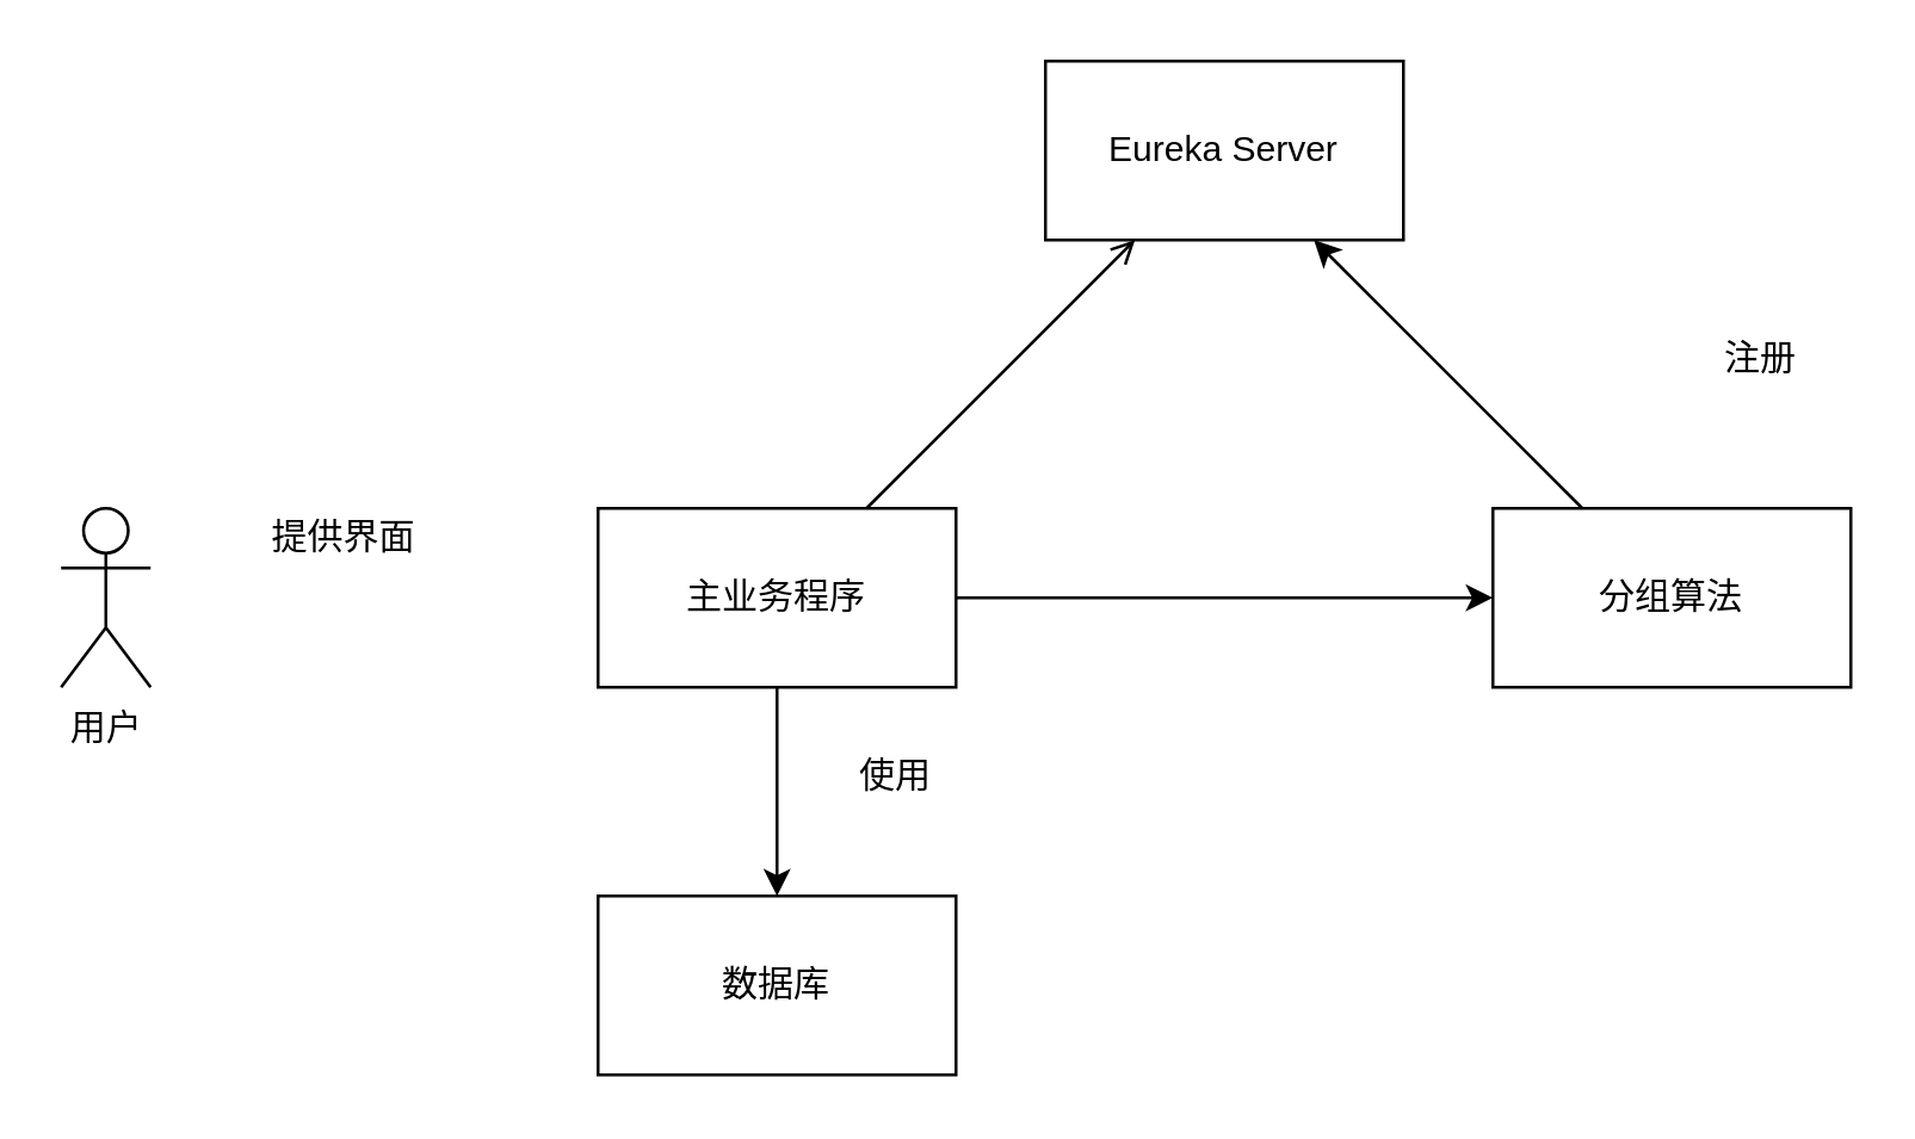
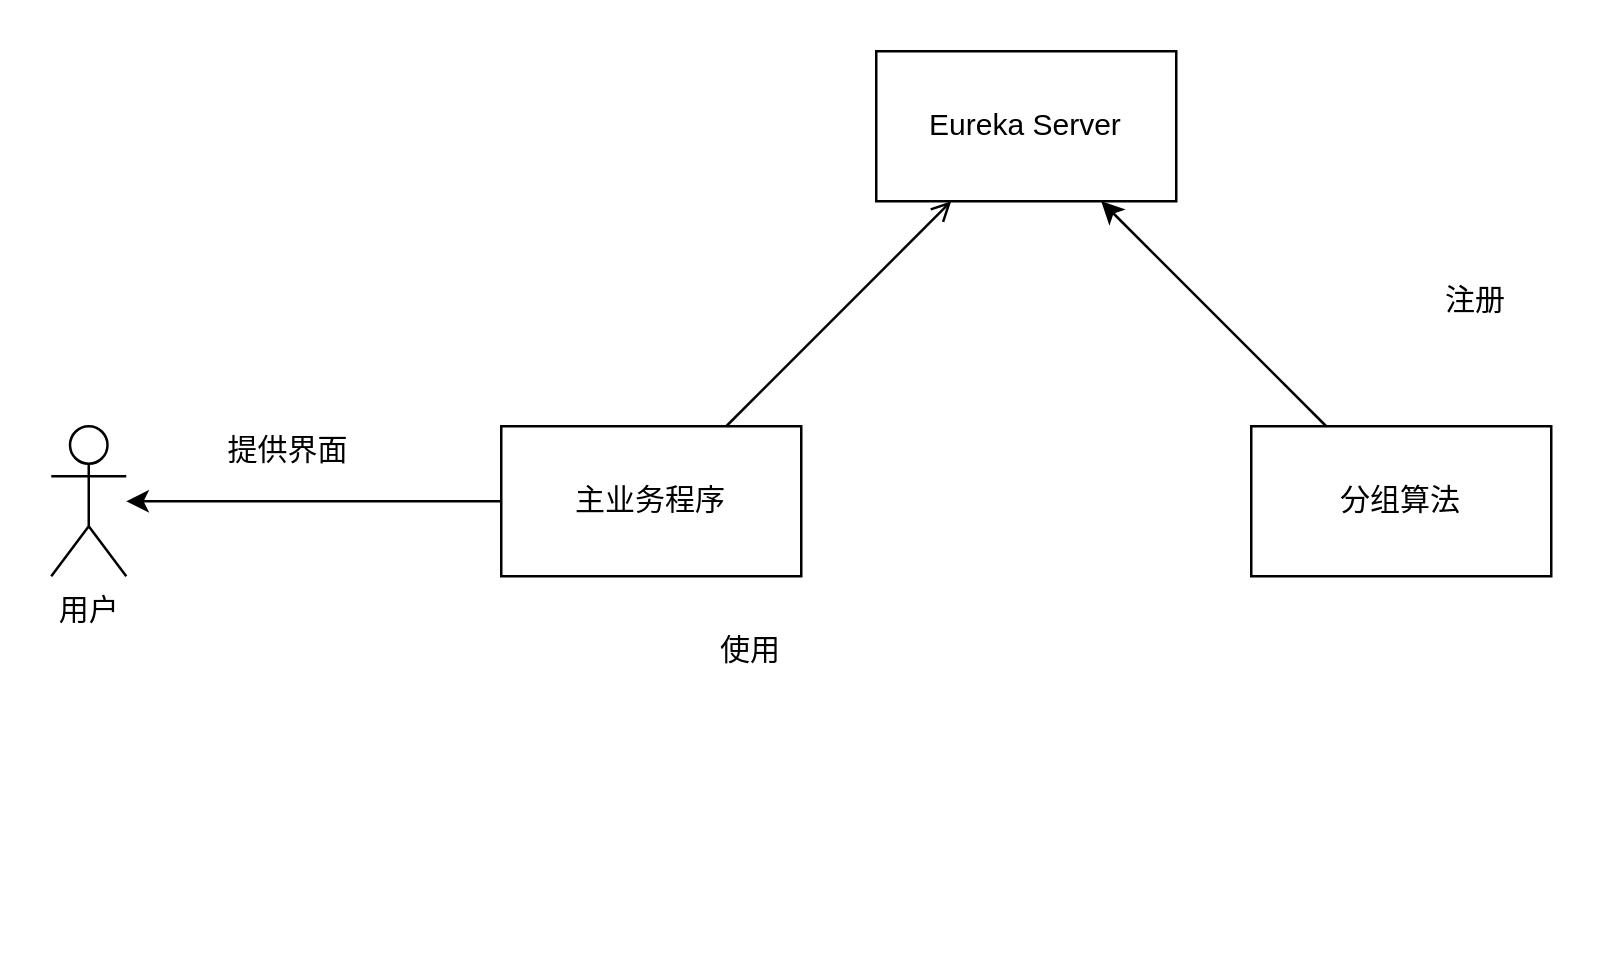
- <mxCell id="9" value="" style="endArrow=classic;html=1;" edge="1" parent="1" source="5" target="3"><mxGeometry width="50" height="50" relative="1" as="geometry"><mxPoint x="60" y="220" as="sourcePoint" /><mxPoint x="110" y="170" as="targetPoint" /></mxGeometry></mxCell>
+ <mxCell id="9" value="" style="endArrow=classic;html=1;" edge="1" parent="1" source="5" target="8"><mxGeometry width="50" height="50" relative="1" as="geometry"><mxPoint x="60" y="220" as="sourcePoint" /><mxPoint x="110" y="170" as="targetPoint" /></mxGeometry></mxCell>
- <mxCell id="12" value="" style="endArrow=classic;html=1;" edge="1" parent="1" source="5" target="11"><mxGeometry width="50" height="50" relative="1" as="geometry"><mxPoint x="390" y="350" as="sourcePoint" /><mxPoint x="440" y="300" as="targetPoint" /></mxGeometry></mxCell>
- <mxCell id="11" value="数据库" style="rounded=0;whiteSpace=wrap;html=1;" vertex="1" parent="1"><mxGeometry x="200" y="300" width="120" height="60" as="geometry" /></mxCell>
